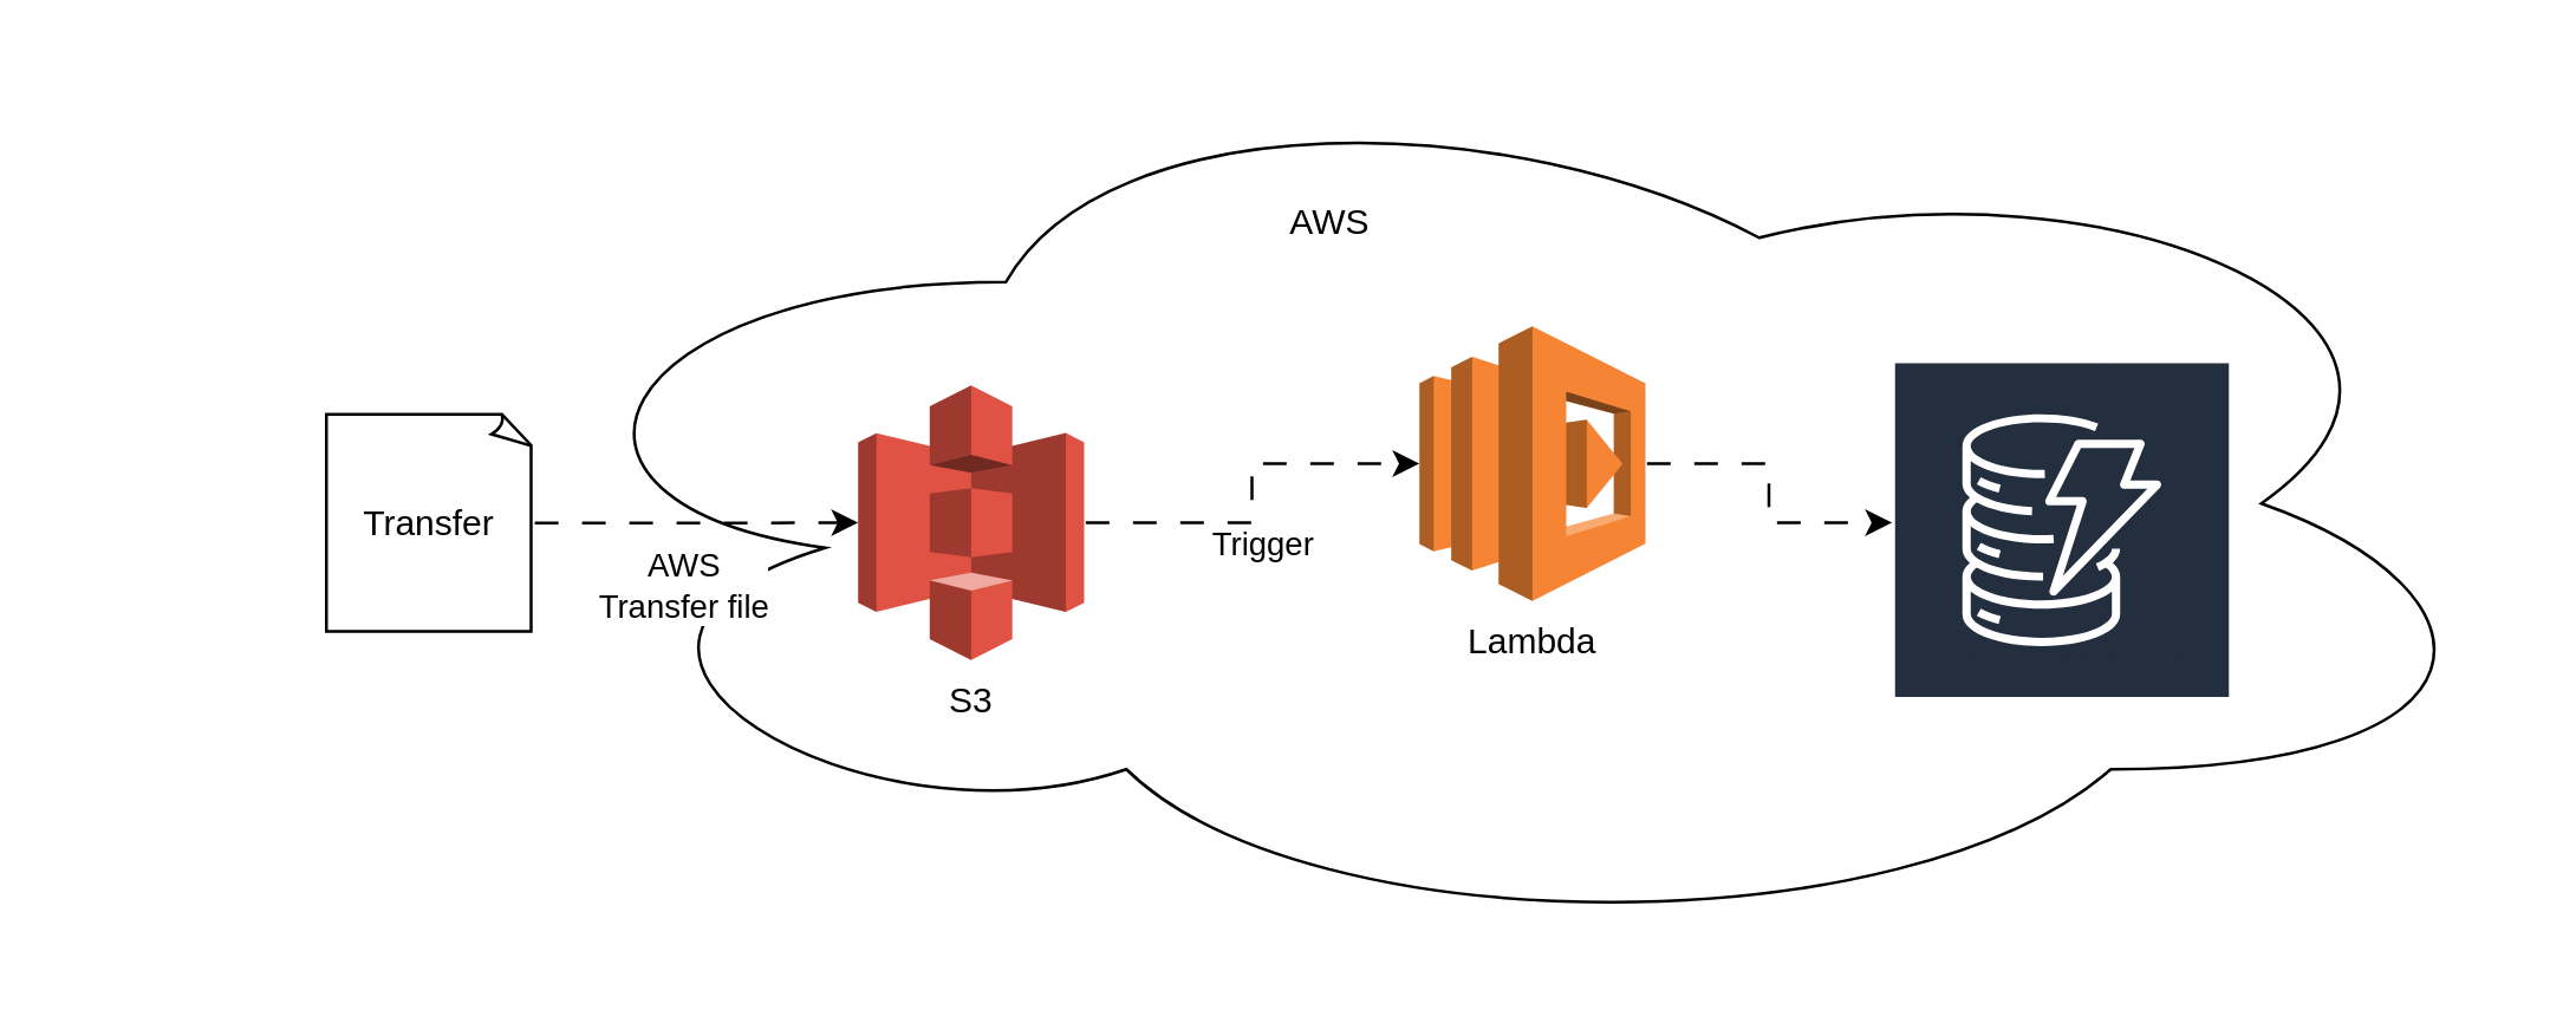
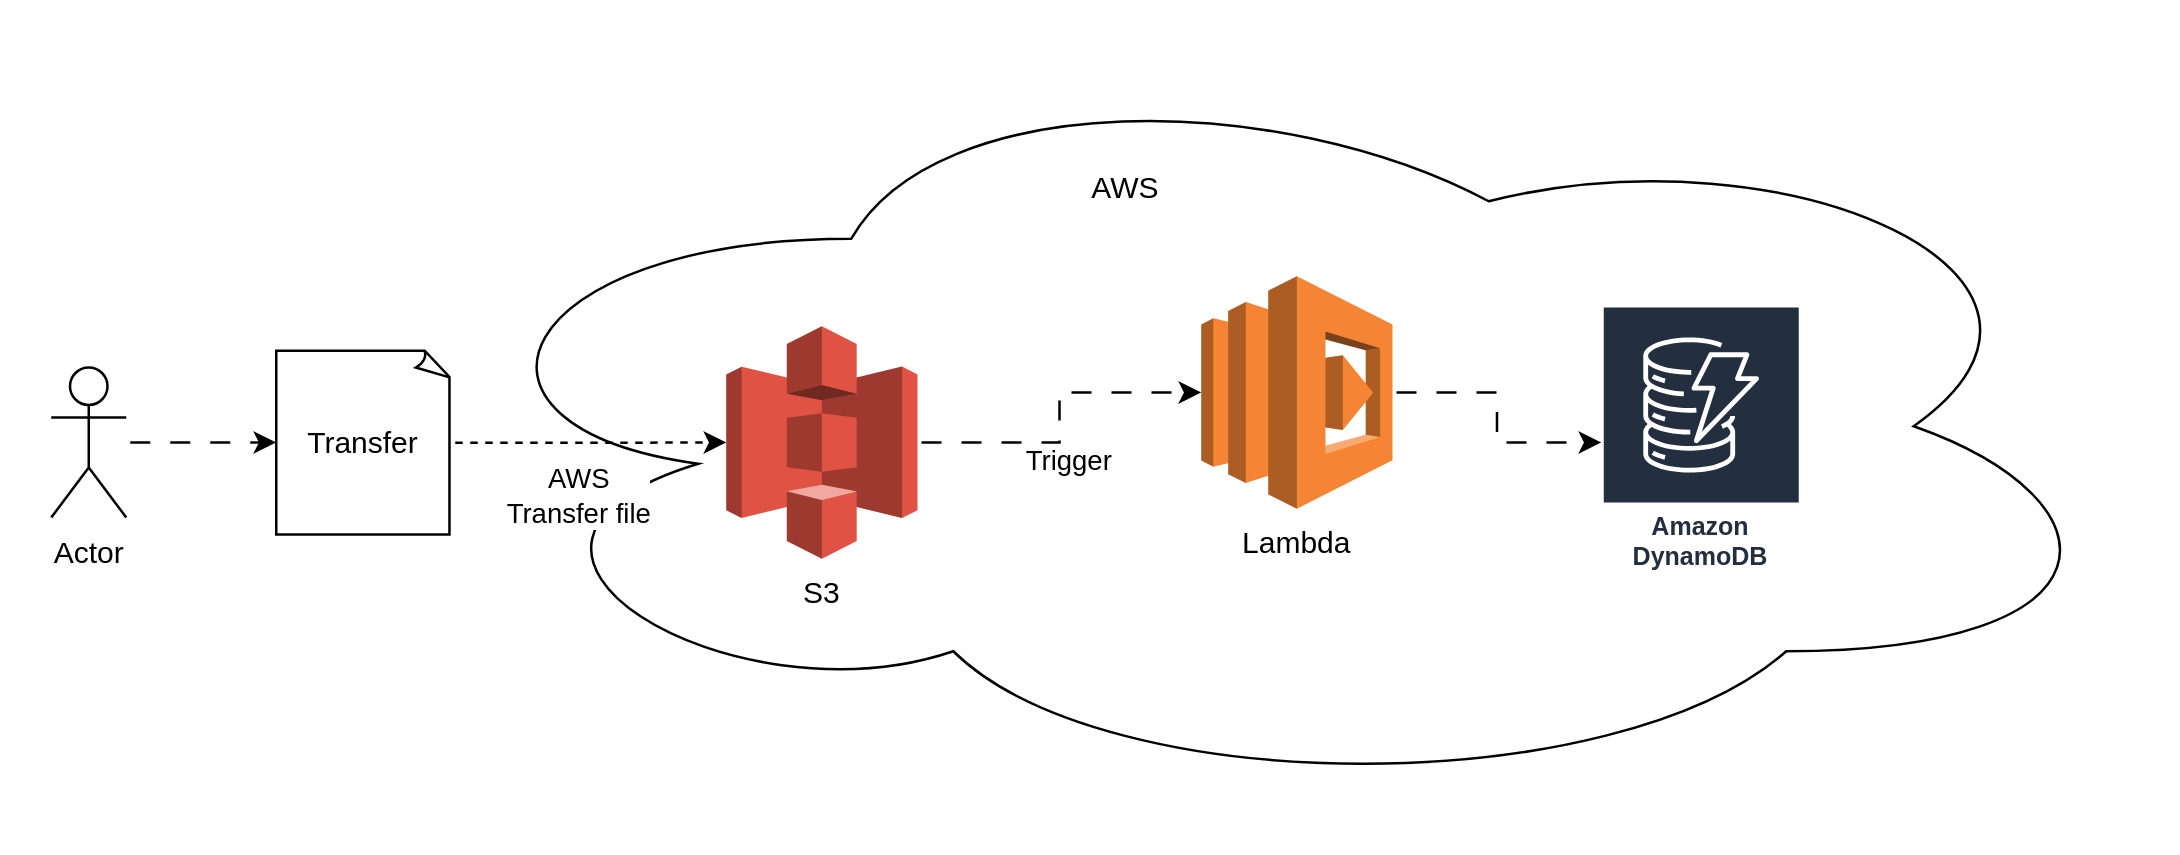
+ <mxCell id="6" value="Actor" style="shape=umlActor;verticalLabelPosition=bottom;verticalAlign=top;html=1;outlineConnect=0;" vertex="1" parent="1"><mxGeometry x="20" y="146.5" width="30" height="60" as="geometry" /></mxCell>
+ <mxCell id="8" style="edgeStyle=orthogonalEdgeStyle;rounded=0;orthogonalLoop=1;jettySize=auto;html=1;entryX=0;entryY=0.5;entryDx=0;entryDy=0;entryPerimeter=0;flowAnimation=1;" edge="1" parent="1" source="6" target="7"><mxGeometry relative="1" as="geometry" /></mxCell>
- <mxCell id="9" style="edgeStyle=orthogonalEdgeStyle;rounded=0;orthogonalLoop=1;jettySize=auto;html=1;entryX=0;entryY=0.5;entryDx=0;entryDy=0;entryPerimeter=0;flowAnimation=1;" edge="1" parent="1" source="7" target="3"><mxGeometry relative="1" as="geometry" /></mxCell>
+ <mxCell id="9" style="edgeStyle=orthogonalEdgeStyle;rounded=0;orthogonalLoop=1;jettySize=auto;html=1;entryX=0;entryY=0.5;entryDx=0;entryDy=0;entryPerimeter=0;flowAnimation=1;dashed=1;" edge="1" parent="1" source="7" target="3"><mxGeometry relative="1" as="geometry" /></mxCell>
- <mxCell id="13" value="Amazon DynamoDB" style="sketch=0;outlineConnect=0;fontColor=#232F3E;gradientColor=none;strokeColor=#ffffff;fillColor=#232F3E;dashed=0;verticalLabelPosition=middle;verticalAlign=bottom;align=center;html=1;whiteSpace=wrap;fontSize=10;fontStyle=1;spacing=3;shape=mxgraph.aws4.productIcon;prIcon=mxgraph.aws4.dynamodb;" vertex="1" parent="1"><mxGeometry x="640" y="121.5" width="115" height="110" as="geometry" /></mxCell>
+ <mxCell id="13" value="Amazon DynamoDB" style="sketch=0;outlineConnect=0;fontColor=#232F3E;gradientColor=none;strokeColor=#ffffff;fillColor=#232F3E;dashed=0;verticalLabelPosition=middle;verticalAlign=bottom;align=center;html=1;whiteSpace=wrap;fontSize=10;fontStyle=1;spacing=3;shape=mxgraph.aws4.productIcon;prIcon=mxgraph.aws4.dynamodb;" vertex="1" parent="1"><mxGeometry x="640" y="121.5" width="80" height="110" as="geometry" /></mxCell>
